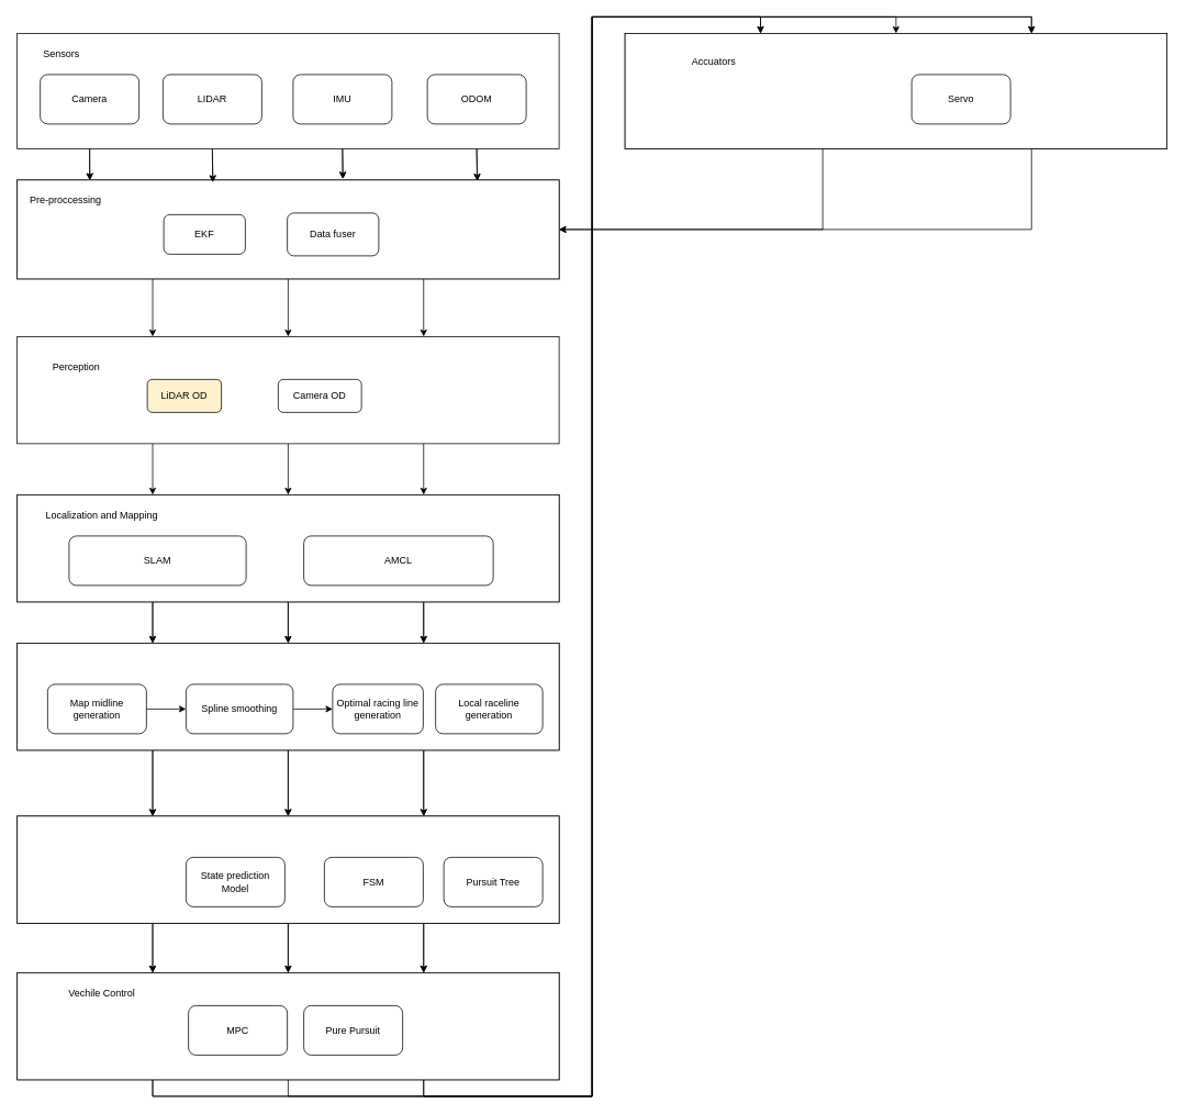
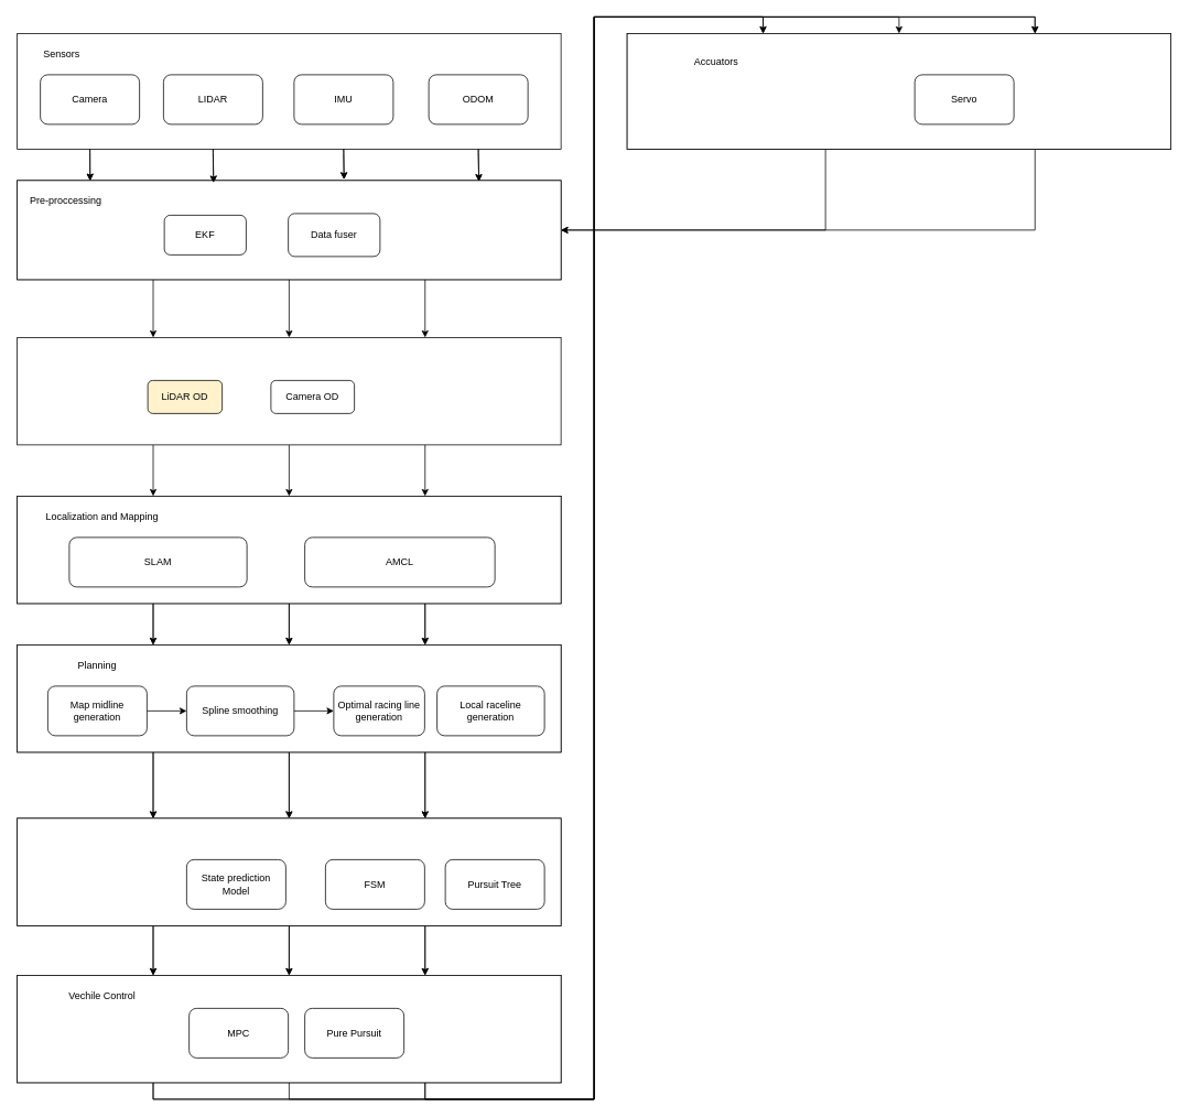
- <mxCell id="98" value="Perception" style="text;strokeColor=none;align=center;fillColor=none;html=1;verticalAlign=middle;whiteSpace=wrap;rounded=0;labelBackgroundColor=none;" parent="1" vertex="1"><mxGeometry x="43" y="430" width="98" height="30" as="geometry" /></mxCell>
- <mxCell id="101" value="Camera OD" style="rounded=1;whiteSpace=wrap;html=1;labelBackgroundColor=none;" parent="1" vertex="1"><mxGeometry x="337" y="460" width="101" height="40" as="geometry" /></mxCell>
+ <mxCell id="101" value="Camera OD" style="rounded=1;whiteSpace=wrap;html=1;labelBackgroundColor=none;" parent="1" vertex="1"><mxGeometry x="327" y="460" width="101" height="40" as="geometry" /></mxCell>
+ <mxCell id="70" value="&lt;div&gt;Planning&lt;/div&gt;" style="text;html=1;align=center;verticalAlign=middle;whiteSpace=wrap;rounded=0;labelBackgroundColor=none;" parent="1" vertex="1"><mxGeometry x="37" y="790" width="160" height="30" as="geometry" /></mxCell>
